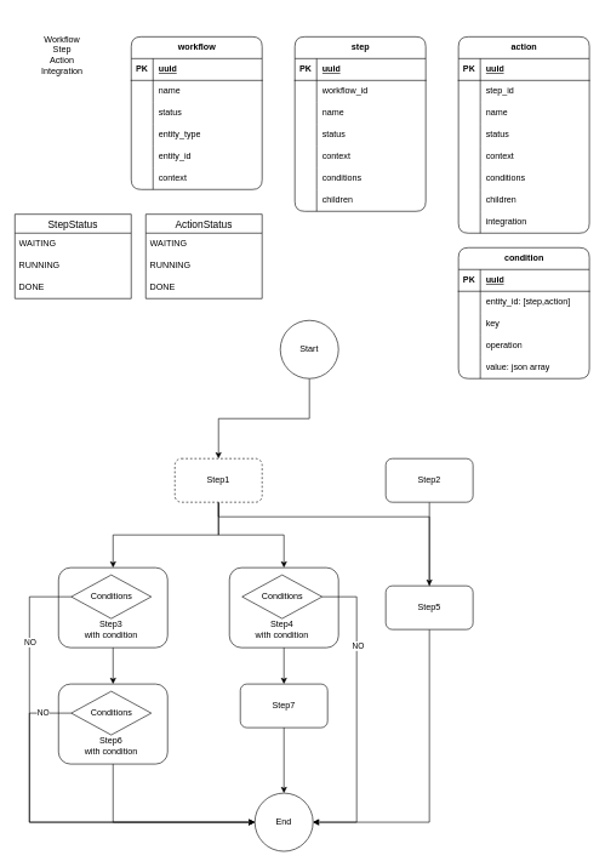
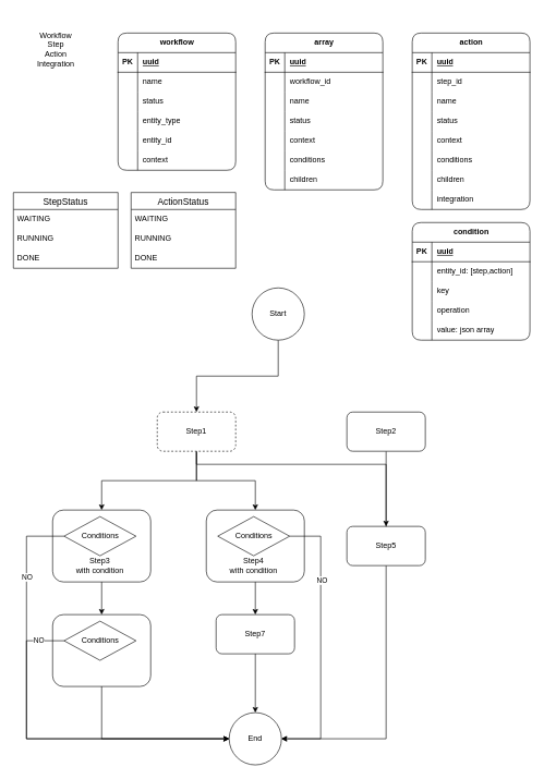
- <mxCell id="59" value="step" style="shape=table;startSize=30;container=1;collapsible=1;childLayout=tableLayout;fixedRows=0;rowLines=0;fontStyle=1;align=center;resizeLast=1;html=1;rounded=1;" vertex="1" parent="1"><mxGeometry x="405" y="50" width="180" height="240" as="geometry"><mxRectangle x="200" y="90" width="90" height="30" as="alternateBounds" /></mxGeometry></mxCell>
+ <mxCell id="59" value="array" style="shape=table;startSize=30;container=1;collapsible=1;childLayout=tableLayout;fixedRows=0;rowLines=0;fontStyle=1;align=center;resizeLast=1;html=1;rounded=1;" vertex="1" parent="1"><mxGeometry x="405" y="50" width="180" height="240" as="geometry"><mxRectangle x="200" y="90" width="90" height="30" as="alternateBounds" /></mxGeometry></mxCell>
- <mxCell id="42" value="Step6&lt;br&gt;with condition" style="text;html=1;strokeColor=none;fillColor=none;align=center;verticalAlign=middle;whiteSpace=wrap;rounded=0;" vertex="1" parent="39"><mxGeometry x="20" y="70" width="105" height="30" as="geometry" /></mxCell>
